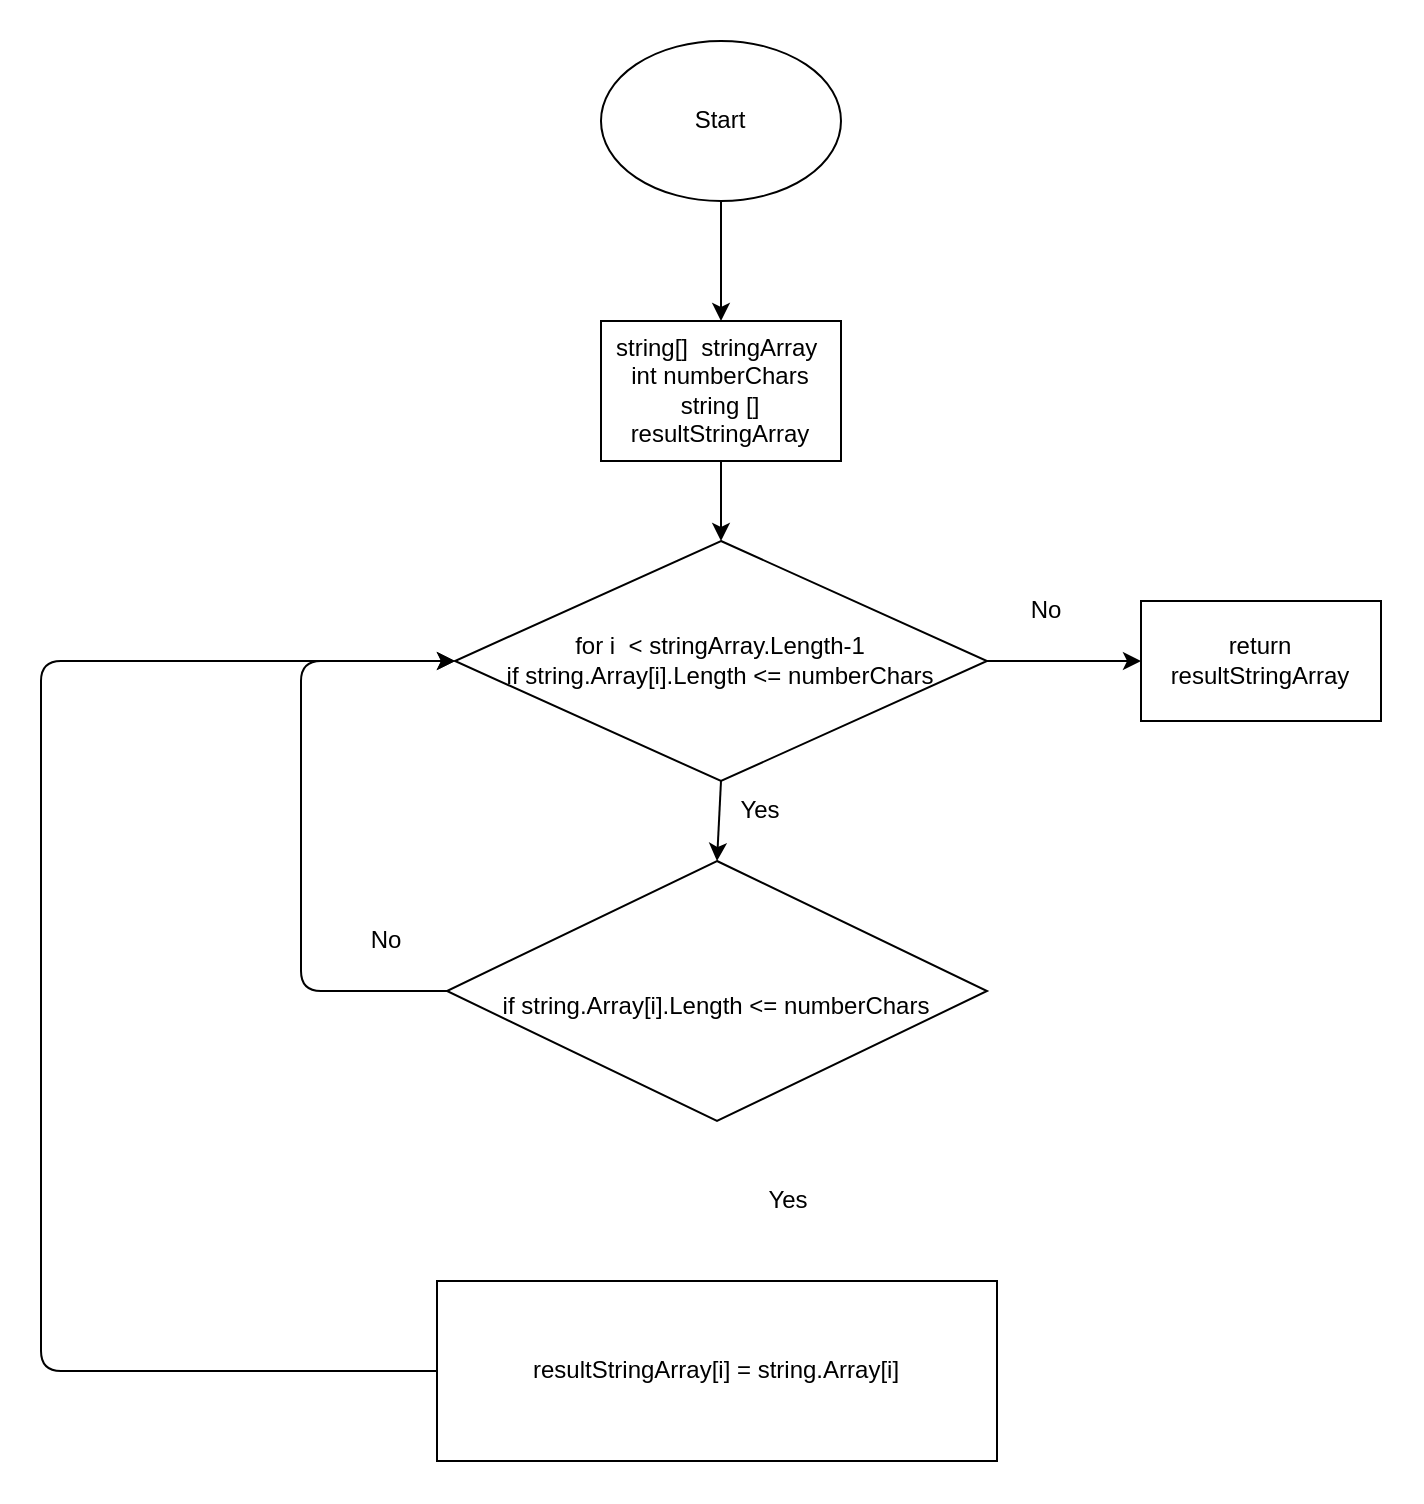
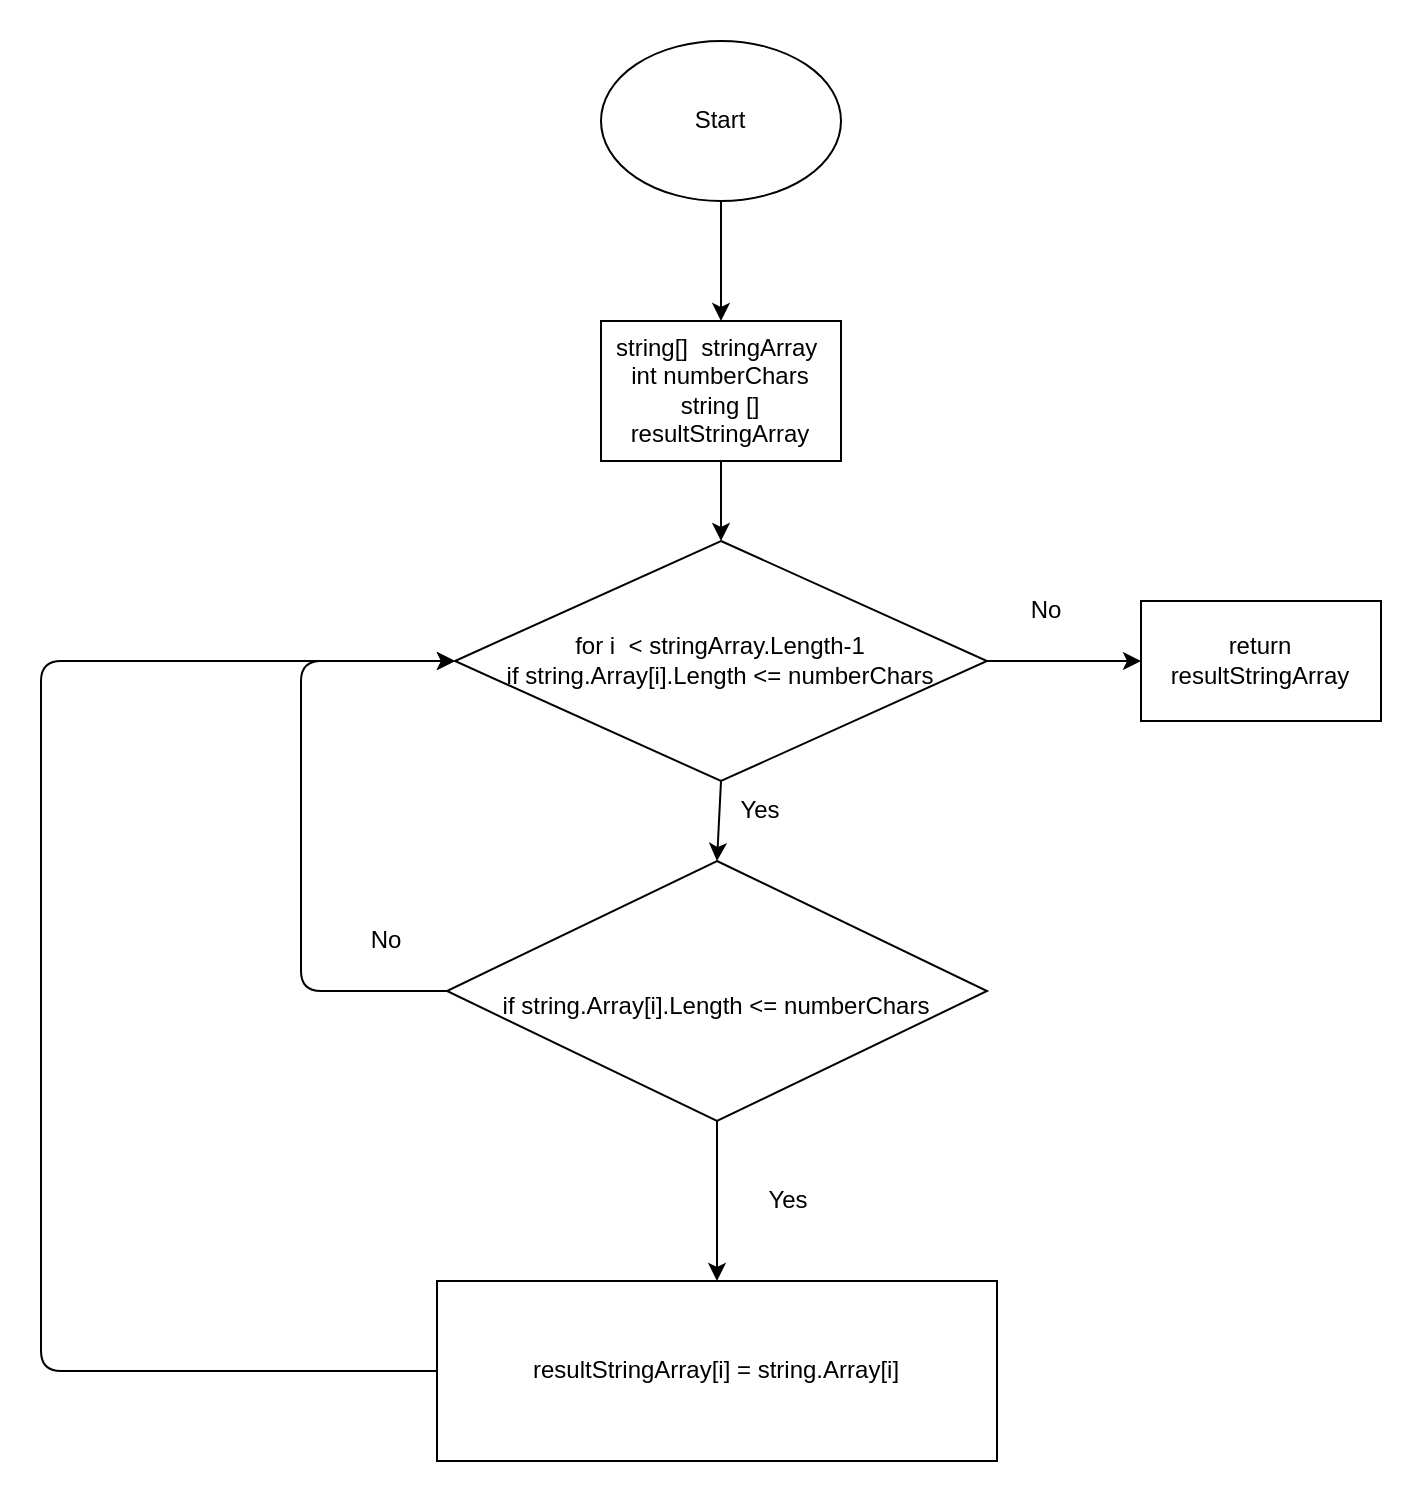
+ <mxCell id="12" value="" style="edgeStyle=none;html=1;" edge="1" parent="1" source="14" target="11"><mxGeometry relative="1" as="geometry" /></mxCell>
